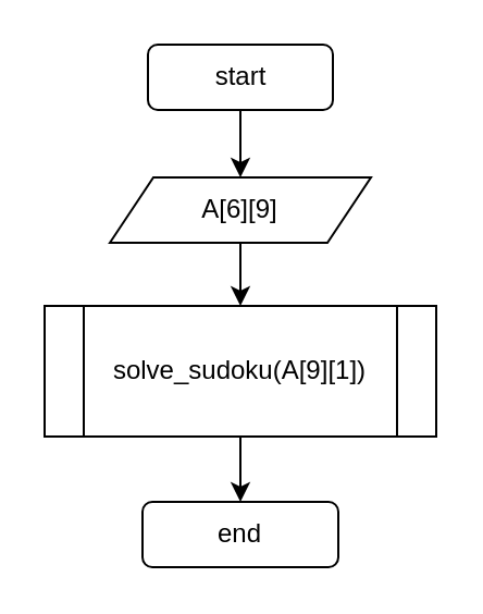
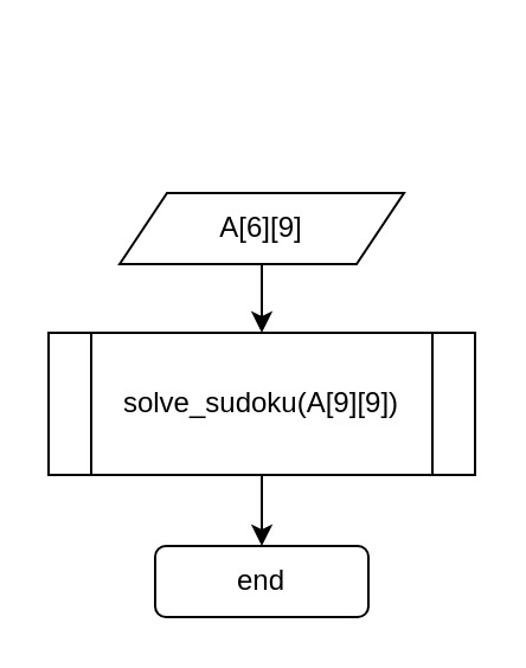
- <mxCell id="8" value="start" style="rounded=1;whiteSpace=wrap;html=1;" vertex="1" parent="1"><mxGeometry x="67.5" y="20" width="85" height="30" as="geometry" /></mxCell>
- <mxCell id="7" style="edgeStyle=orthogonalEdgeStyle;rounded=0;orthogonalLoop=1;jettySize=auto;html=1;entryX=0.5;entryY=0;entryDx=0;entryDy=0;" edge="1" parent="1" source="8" target="3"><mxGeometry relative="1" as="geometry" /></mxCell>
- <mxCell id="5" value="solve_sudoku(A[9][1])" style="shape=process;whiteSpace=wrap;html=1;backgroundOutline=1;" parent="1" vertex="1"><mxGeometry x="20" y="140" width="180" height="60" as="geometry" /></mxCell>
+ <mxCell id="5" value="solve_sudoku(A[9][9])" style="shape=process;whiteSpace=wrap;html=1;backgroundOutline=1;" parent="1" vertex="1"><mxGeometry x="20" y="140" width="180" height="60" as="geometry" /></mxCell>
